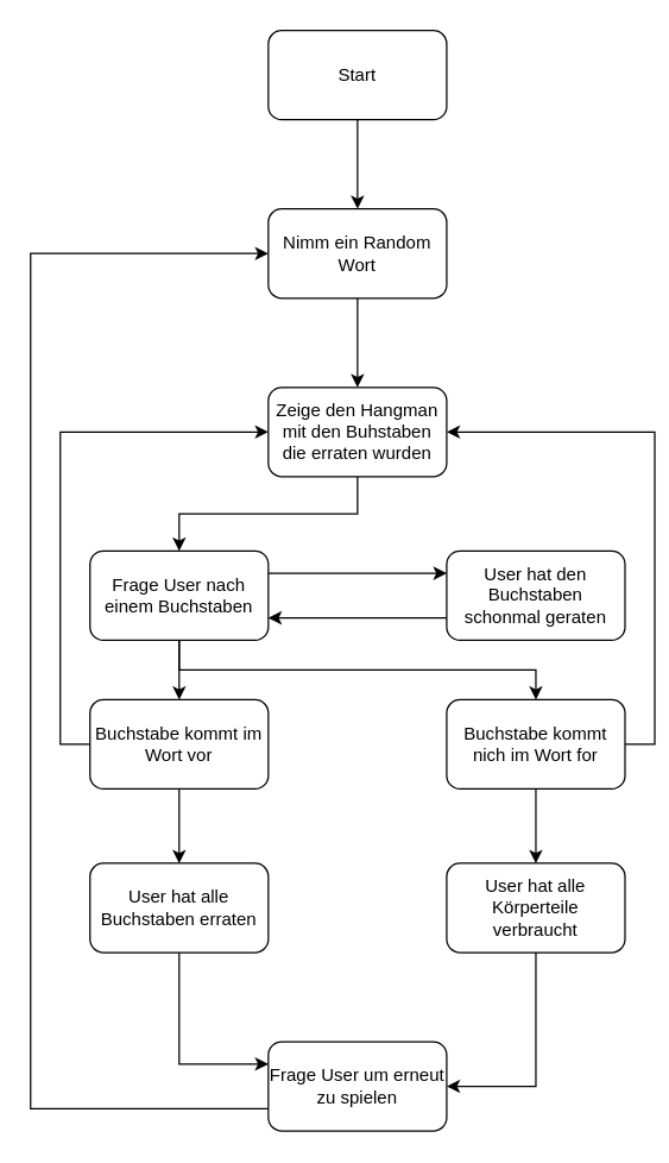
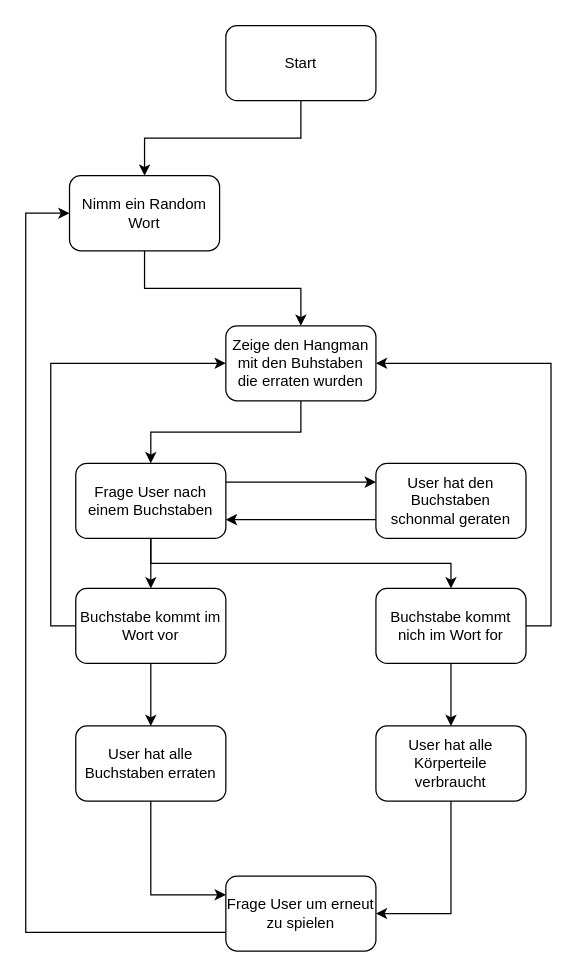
- <mxCell id="5" value="Nimm ein Random Wort" style="rounded=1;whiteSpace=wrap;html=1;" vertex="1" parent="1"><mxGeometry x="180" y="140" width="120" height="60" as="geometry" /></mxCell>
+ <mxCell id="5" value="Nimm ein Random Wort" style="rounded=1;whiteSpace=wrap;html=1;" vertex="1" parent="1"><mxGeometry x="55" y="140" width="120" height="60" as="geometry" /></mxCell>
